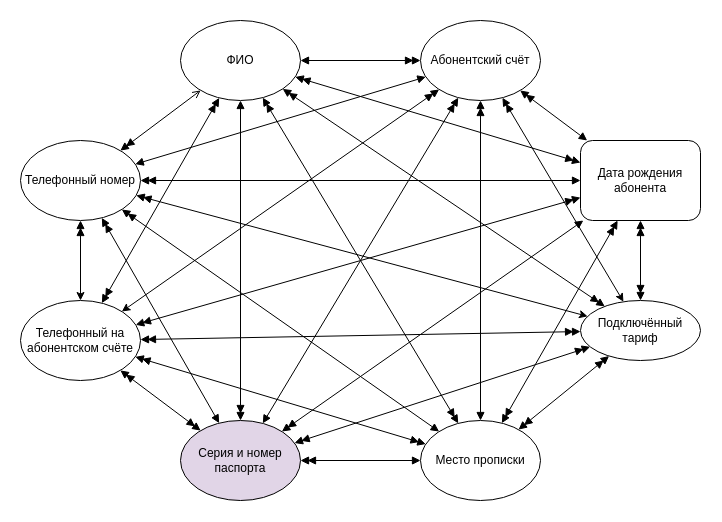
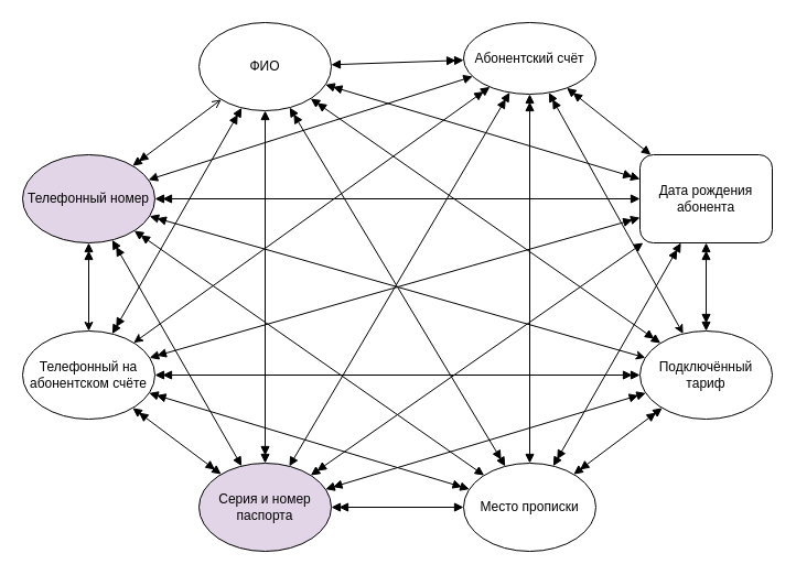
- <mxCell id="9" value="Абонентский счёт" style="ellipse;whiteSpace=wrap;html=1;" parent="1" vertex="1"><mxGeometry x="420" y="20" width="120" height="80" as="geometry" /></mxCell>
+ <mxCell id="9" value="Абонентский счёт" style="ellipse;whiteSpace=wrap;html=1;" parent="1" vertex="1"><mxGeometry x="420" y="20" width="120" height="65" as="geometry" /></mxCell>
- <mxCell id="8" value="Телефонный номер" style="ellipse;whiteSpace=wrap;html=1;" parent="1" vertex="1"><mxGeometry x="20" y="140" width="120" height="80" as="geometry" /></mxCell>
+ <mxCell id="8" value="Телефонный номер" style="ellipse;whiteSpace=wrap;html=1;fillColor=#e1d5e7;" parent="1" vertex="1"><mxGeometry x="20" y="140" width="120" height="80" as="geometry" /></mxCell>
- <mxCell id="24" value="Подключённый тариф" style="ellipse;whiteSpace=wrap;html=1;" parent="1" vertex="1"><mxGeometry x="580" y="300" width="120" height="60" as="geometry" /></mxCell>
+ <mxCell id="24" value="Подключённый тариф" style="ellipse;whiteSpace=wrap;html=1;" parent="1" vertex="1"><mxGeometry x="580" y="300" width="120" height="80" as="geometry" /></mxCell>
